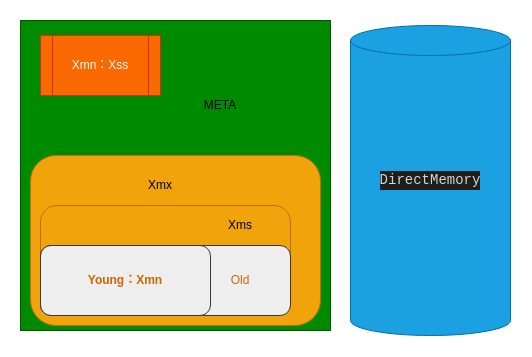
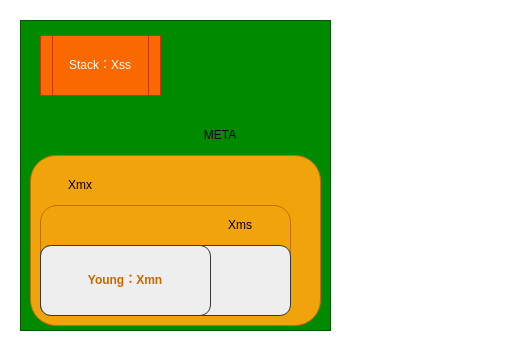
- <mxCell id="8" value="Xmn：Xss" style="shape=process;whiteSpace=wrap;html=1;backgroundOutline=1;fillColor=#fa6800;strokeColor=#C73500;fontColor=#ffffff;" vertex="1" parent="1"><mxGeometry x="40" y="35" width="120" height="60" as="geometry" /></mxCell>
+ <mxCell id="8" value="Stack：Xss" style="shape=process;whiteSpace=wrap;html=1;backgroundOutline=1;fillColor=#fa6800;strokeColor=#C73500;fontColor=#ffffff;" vertex="1" parent="1"><mxGeometry x="40" y="35" width="120" height="60" as="geometry" /></mxCell>
- <mxCell id="10" value="META" style="text;html=1;strokeColor=none;fillColor=none;align=center;verticalAlign=middle;whiteSpace=wrap;rounded=0;" vertex="1" parent="1"><mxGeometry x="200" y="95" width="40" height="20" as="geometry" /></mxCell>
+ <mxCell id="10" value="META" style="text;html=1;strokeColor=none;fillColor=none;align=center;verticalAlign=middle;whiteSpace=wrap;rounded=0;" vertex="1" parent="1"><mxGeometry x="200" y="125" width="40" height="20" as="geometry" /></mxCell>
- <mxCell id="5" value="&lt;div style=&quot;color: rgb(212 , 212 , 212) ; background-color: rgb(30 , 30 , 30) ; font-family: &amp;#34;consolas&amp;#34; , &amp;#34;courier new&amp;#34; , monospace ; font-size: 14px ; line-height: 19px&quot;&gt;DirectMemory&lt;/div&gt;" style="shape=cylinder2;whiteSpace=wrap;html=1;boundedLbl=1;backgroundOutline=1;size=15;fillColor=#1ba1e2;strokeColor=#006EAF;fontColor=#ffffff;" parent="1" vertex="1"><mxGeometry x="350" y="25" width="160" height="310" as="geometry" /></mxCell>
- <mxCell id="12" value="Xmx" style="text;html=1;strokeColor=none;fillColor=none;align=center;verticalAlign=middle;whiteSpace=wrap;rounded=0;" vertex="1" parent="1"><mxGeometry x="140" y="175" width="40" height="20" as="geometry" /></mxCell>
+ <mxCell id="12" value="Xmx" style="text;html=1;strokeColor=none;fillColor=none;align=center;verticalAlign=middle;whiteSpace=wrap;rounded=0;" vertex="1" parent="1"><mxGeometry x="60" y="175" width="40" height="20" as="geometry" /></mxCell>
- <mxCell id="9" value="Old" style="text;html=1;strokeColor=none;fillColor=none;align=center;verticalAlign=middle;whiteSpace=wrap;rounded=0;fontColor=#CC6600;" vertex="1" parent="1"><mxGeometry x="220" y="270" width="40" height="20" as="geometry" /></mxCell>
